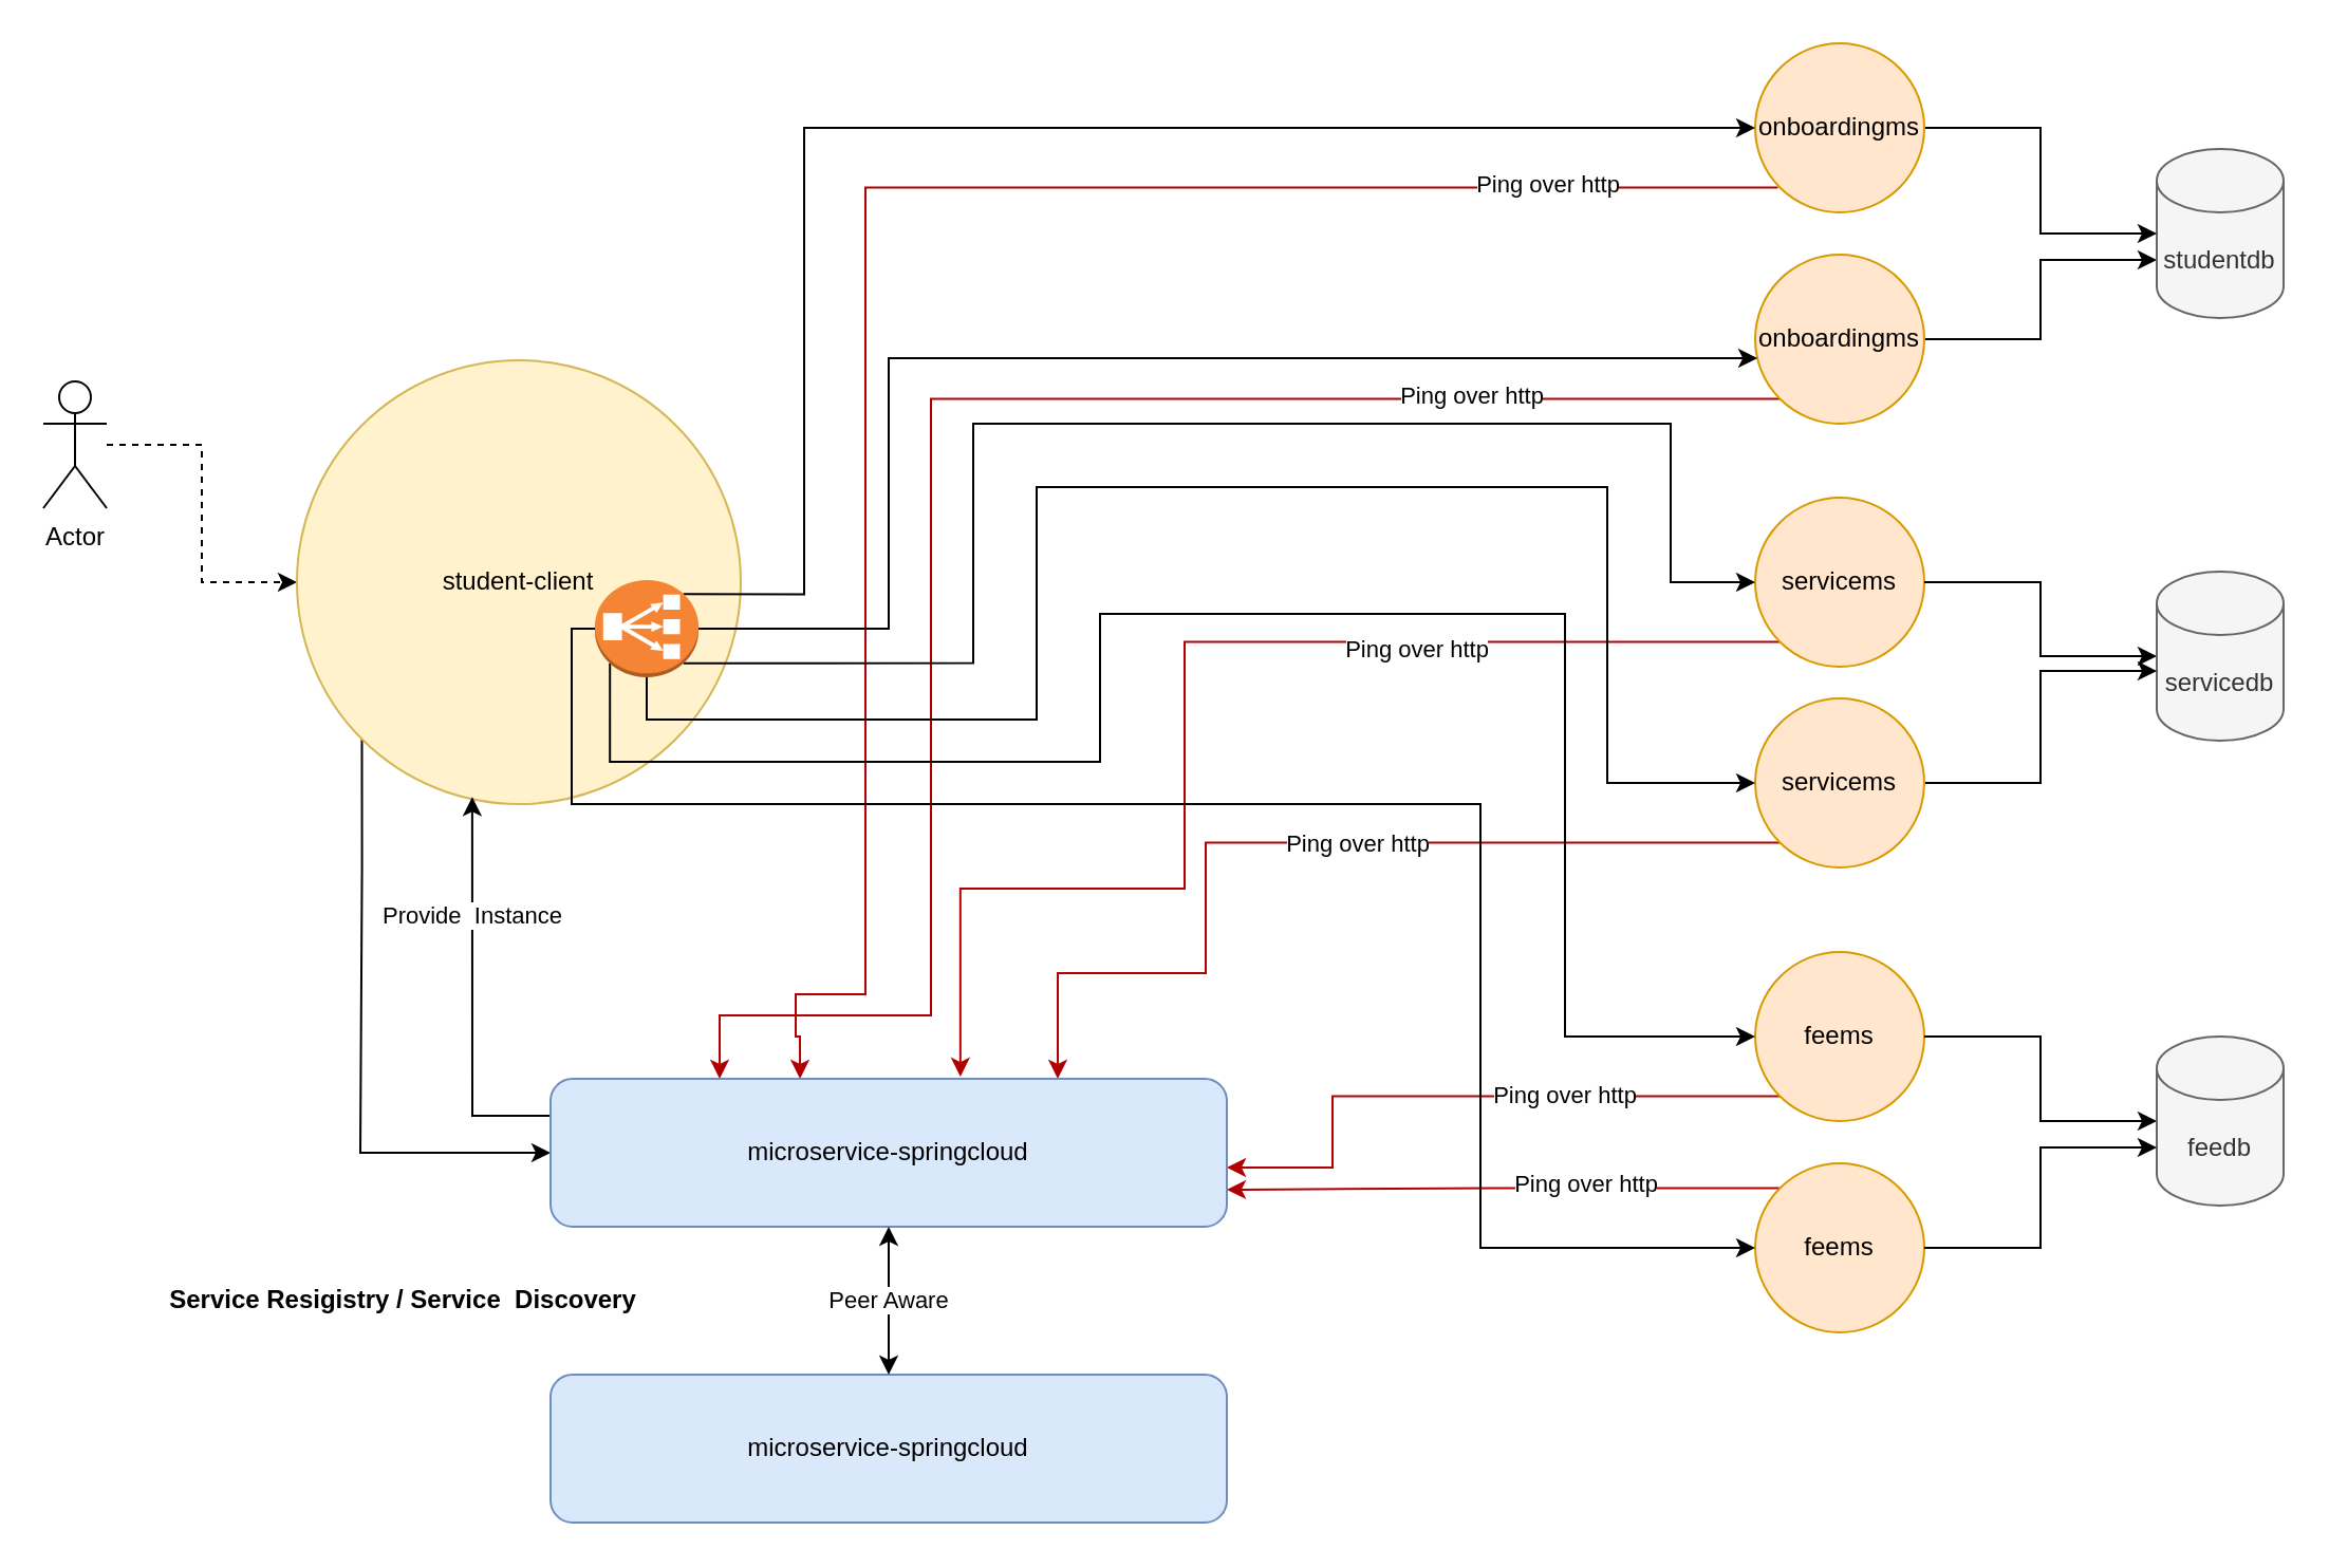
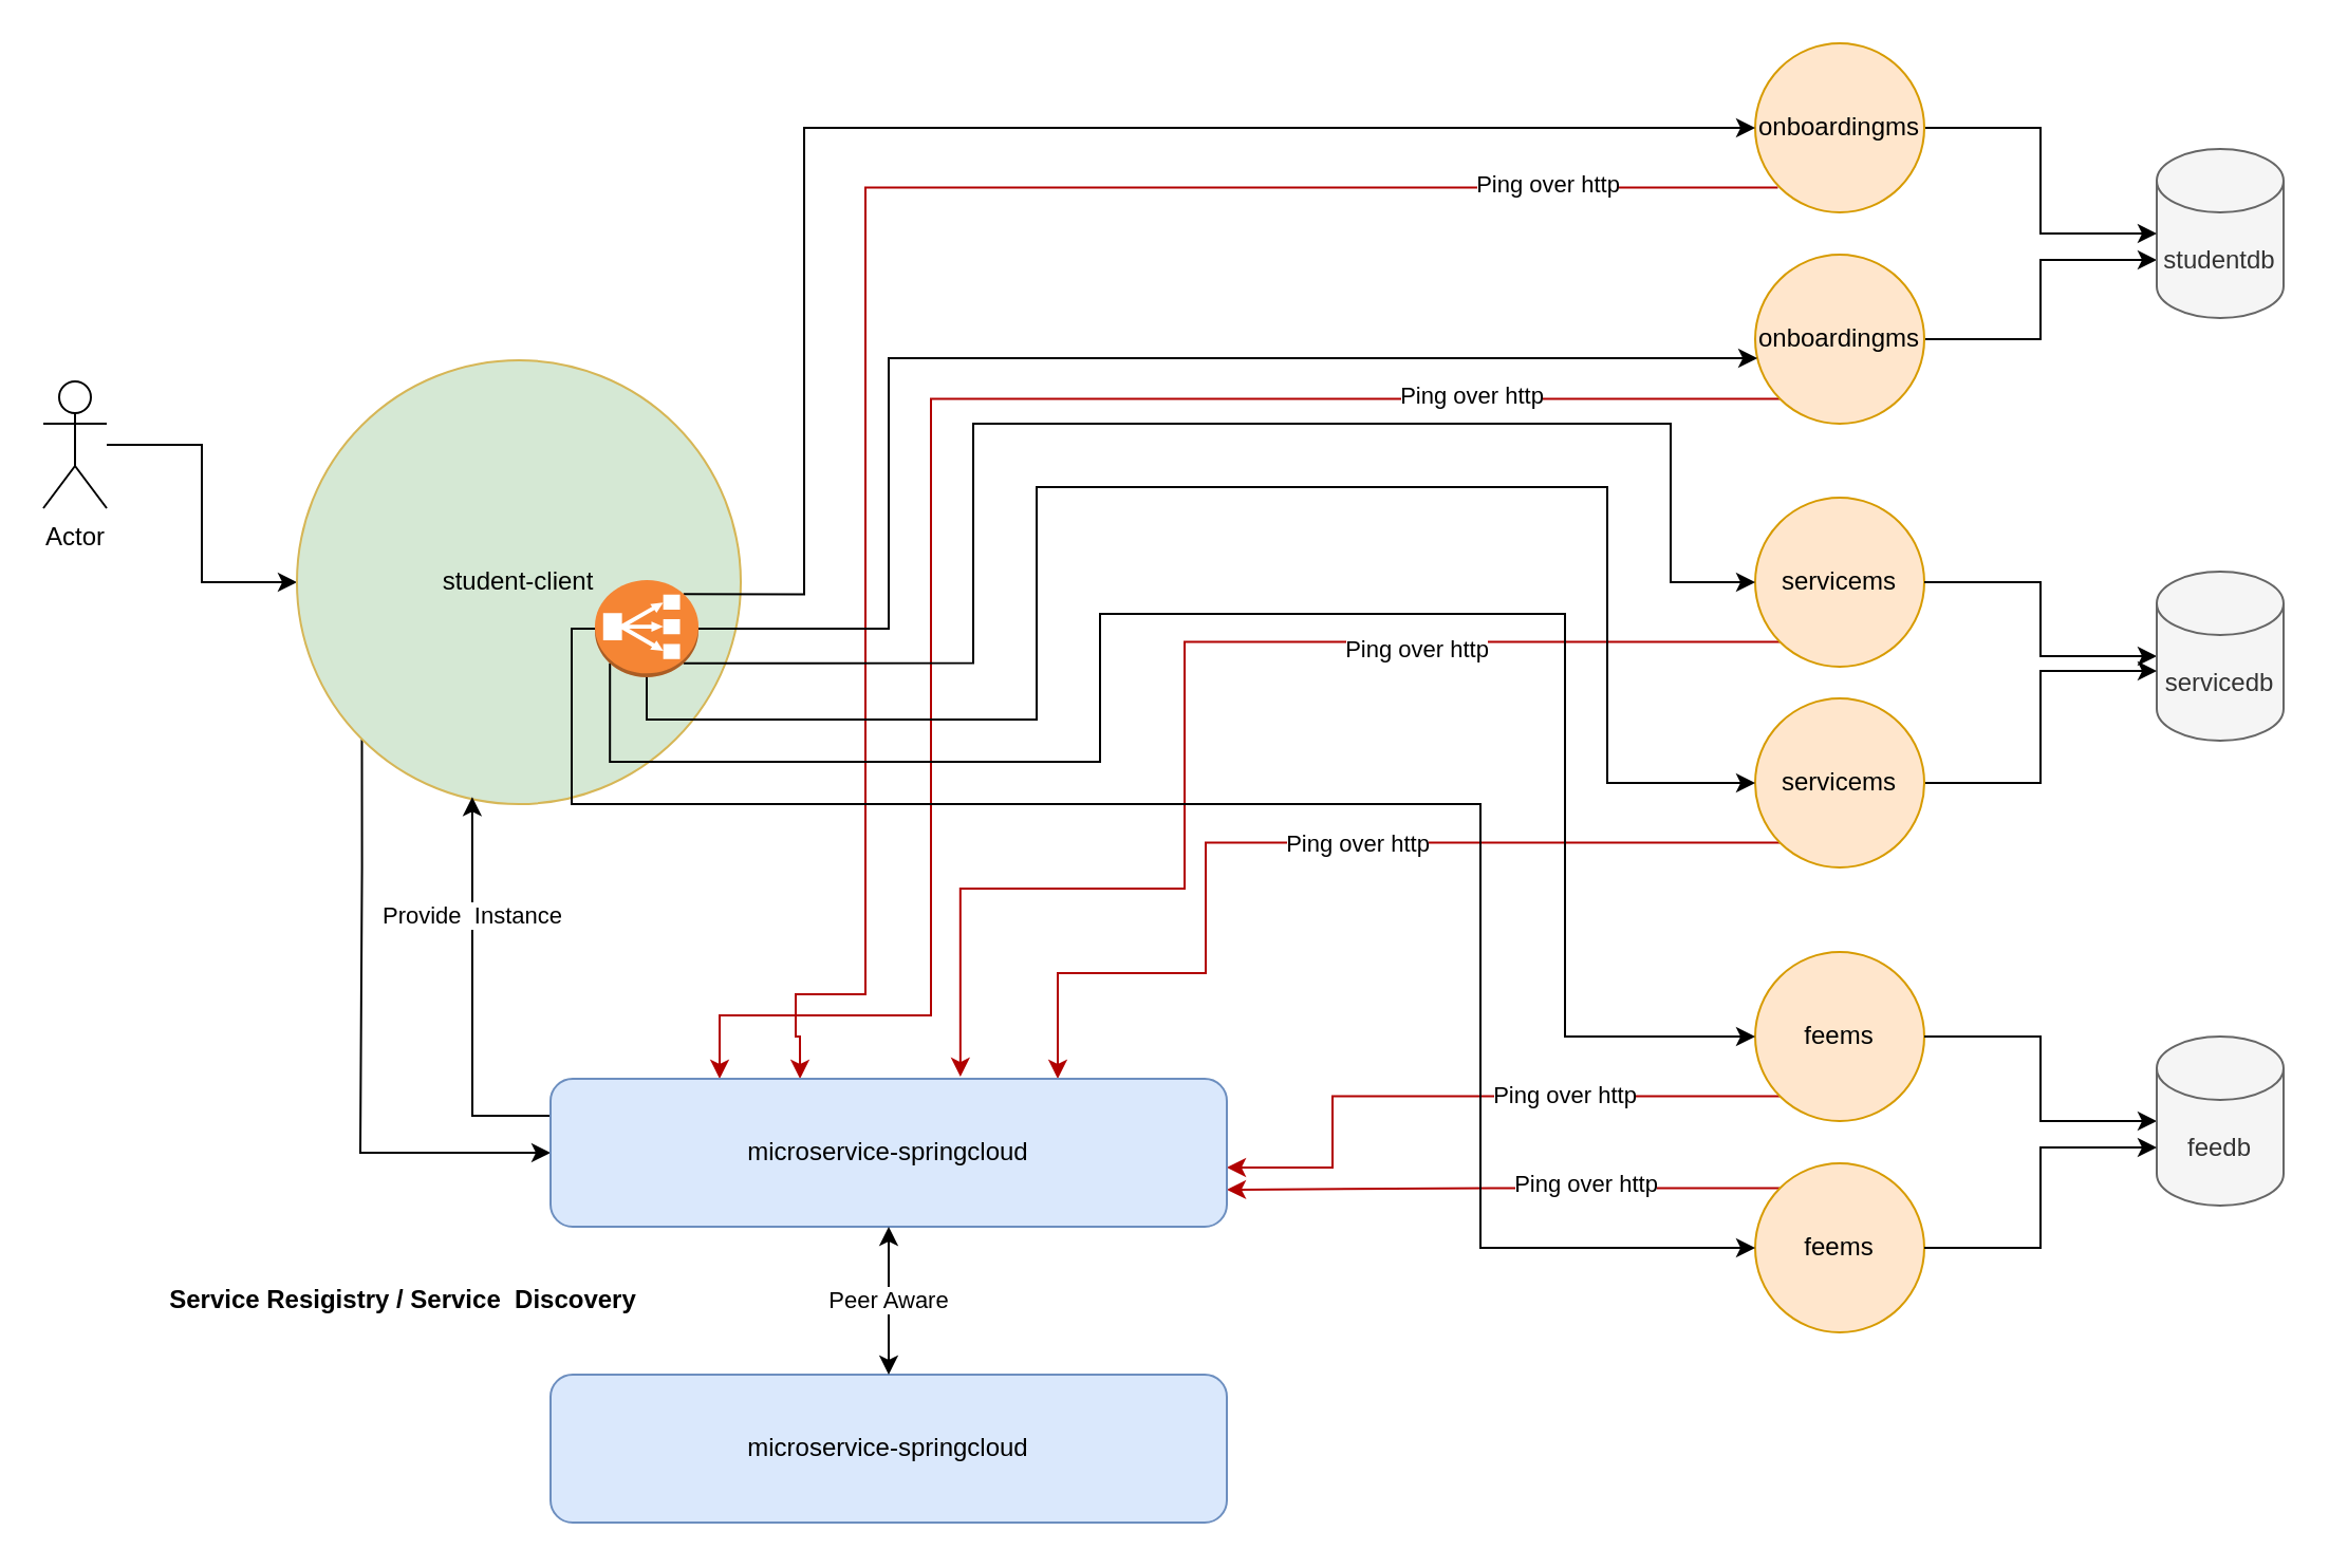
- <mxCell id="18" style="edgeStyle=orthogonalEdgeStyle;rounded=0;orthogonalLoop=1;jettySize=auto;html=1;dashed=1;" parent="1" source="19" target="21" edge="1"><mxGeometry relative="1" as="geometry" /></mxCell>
+ <mxCell id="18" style="edgeStyle=orthogonalEdgeStyle;rounded=0;orthogonalLoop=1;jettySize=auto;html=1;" parent="1" source="19" target="21" edge="1"><mxGeometry relative="1" as="geometry" /></mxCell>
- <mxCell id="21" value="student-client" style="ellipse;whiteSpace=wrap;html=1;aspect=fixed;fillColor=#fff2cc;strokeColor=#d6b656;" parent="1" vertex="1"><mxGeometry x="140" y="170" width="210" height="210" as="geometry" /></mxCell>
+ <mxCell id="21" value="student-client" style="ellipse;whiteSpace=wrap;html=1;aspect=fixed;fillColor=#d5e8d4;strokeColor=#d6b656;" parent="1" vertex="1"><mxGeometry x="140" y="170" width="210" height="210" as="geometry" /></mxCell>
